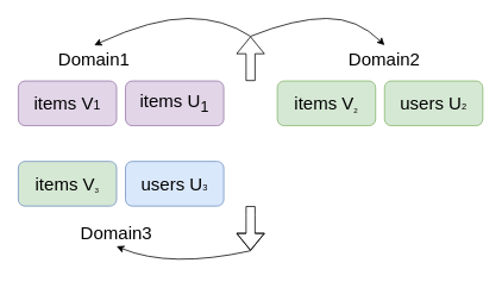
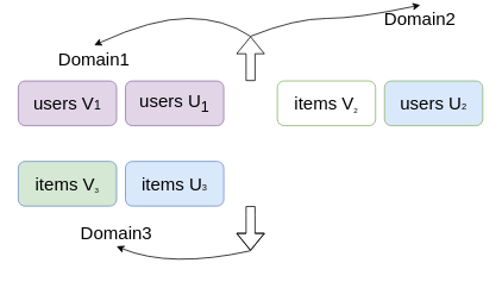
- <mxCell id="10" value="Domain2" style="text;html=1;strokeColor=none;fillColor=none;align=center;verticalAlign=middle;whiteSpace=wrap;rounded=0;fontSize=20;" vertex="1" parent="1"><mxGeometry x="400" y="50" width="60" height="30" as="geometry" /></mxCell>
+ <mxCell id="10" value="Domain2" style="text;html=1;strokeColor=none;fillColor=none;align=center;verticalAlign=middle;whiteSpace=wrap;rounded=0;fontSize=20;" vertex="1" parent="1"><mxGeometry x="440" y="5" width="60" height="30" as="geometry" /></mxCell>
- <mxCell id="2" value="&lt;font style=&quot;font-size: 20px&quot;&gt;items V&lt;/font&gt;&lt;font style=&quot;font-size: 13.889px&quot;&gt;1&lt;/font&gt;" style="rounded=1;whiteSpace=wrap;html=1;fillColor=#e1d5e7;strokeColor=#9673a6;" vertex="1" parent="1"><mxGeometry x="20" y="90" width="110" height="50" as="geometry" /></mxCell>
+ <mxCell id="2" value="&lt;font style=&quot;font-size: 20px&quot;&gt;users V&lt;/font&gt;&lt;font style=&quot;font-size: 13.889px&quot;&gt;1&lt;/font&gt;" style="rounded=1;whiteSpace=wrap;html=1;fillColor=#e1d5e7;strokeColor=#9673a6;" vertex="1" parent="1"><mxGeometry x="20" y="90" width="110" height="50" as="geometry" /></mxCell>
- <mxCell id="4" value="&lt;font style=&quot;font-size: 20px&quot;&gt;items U&lt;sub&gt;1&lt;/sub&gt;&lt;/font&gt;" style="rounded=1;whiteSpace=wrap;html=1;fillColor=#e1d5e7;strokeColor=#9673a6;" vertex="1" parent="1"><mxGeometry x="140" y="90" width="110" height="50" as="geometry" /></mxCell>
+ <mxCell id="4" value="&lt;font style=&quot;font-size: 20px&quot;&gt;users U&lt;sub&gt;1&lt;/sub&gt;&lt;/font&gt;" style="rounded=1;whiteSpace=wrap;html=1;fillColor=#e1d5e7;strokeColor=#9673a6;" vertex="1" parent="1"><mxGeometry x="140" y="90" width="110" height="50" as="geometry" /></mxCell>
- <mxCell id="7" value="&lt;span style=&quot;font-size: 20px&quot;&gt;items V&lt;/span&gt;&lt;span style=&quot;font-size: 10px&quot;&gt;&lt;sub&gt;2&lt;/sub&gt;&lt;/span&gt;" style="rounded=1;whiteSpace=wrap;html=1;fillColor=#d5e8d4;strokeColor=#82b366;" vertex="1" parent="1"><mxGeometry x="310" y="90" width="110" height="50" as="geometry" /></mxCell>
+ <mxCell id="7" value="&lt;span style=&quot;font-size: 20px&quot;&gt;items V&lt;/span&gt;&lt;span style=&quot;font-size: 10px&quot;&gt;&lt;sub&gt;2&lt;/sub&gt;&lt;/span&gt;" style="rounded=1;whiteSpace=wrap;html=1;fillColor=#ffffff;strokeColor=#82b366;" vertex="1" parent="1"><mxGeometry x="310" y="90" width="110" height="50" as="geometry" /></mxCell>
- <mxCell id="6" value="&lt;span style=&quot;font-size: 20px&quot;&gt;users U&lt;/span&gt;&lt;span style=&quot;font-size: 10px&quot;&gt;2&lt;/span&gt;" style="rounded=1;whiteSpace=wrap;html=1;fillColor=#d5e8d4;strokeColor=#82b366;" vertex="1" parent="1"><mxGeometry x="430" y="90" width="110" height="50" as="geometry" /></mxCell>
+ <mxCell id="6" value="&lt;span style=&quot;font-size: 20px&quot;&gt;users U&lt;/span&gt;&lt;span style=&quot;font-size: 10px&quot;&gt;2&lt;/span&gt;" style="rounded=1;whiteSpace=wrap;html=1;fillColor=#dae8fc;strokeColor=#82b366;" vertex="1" parent="1"><mxGeometry x="430" y="90" width="110" height="50" as="geometry" /></mxCell>
- <mxCell id="5" value="&lt;span style=&quot;font-size: 20px&quot;&gt;users U&lt;/span&gt;&lt;span style=&quot;font-size: 10px&quot;&gt;3&lt;/span&gt;" style="rounded=1;whiteSpace=wrap;html=1;fillColor=#dae8fc;strokeColor=#6c8ebf;" vertex="1" parent="1"><mxGeometry x="140" y="180" width="110" height="50" as="geometry" /></mxCell>
+ <mxCell id="5" value="&lt;span style=&quot;font-size: 20px&quot;&gt;items U&lt;/span&gt;&lt;span style=&quot;font-size: 10px&quot;&gt;3&lt;/span&gt;" style="rounded=1;whiteSpace=wrap;html=1;fillColor=#dae8fc;strokeColor=#6c8ebf;" vertex="1" parent="1"><mxGeometry x="140" y="180" width="110" height="50" as="geometry" /></mxCell>
